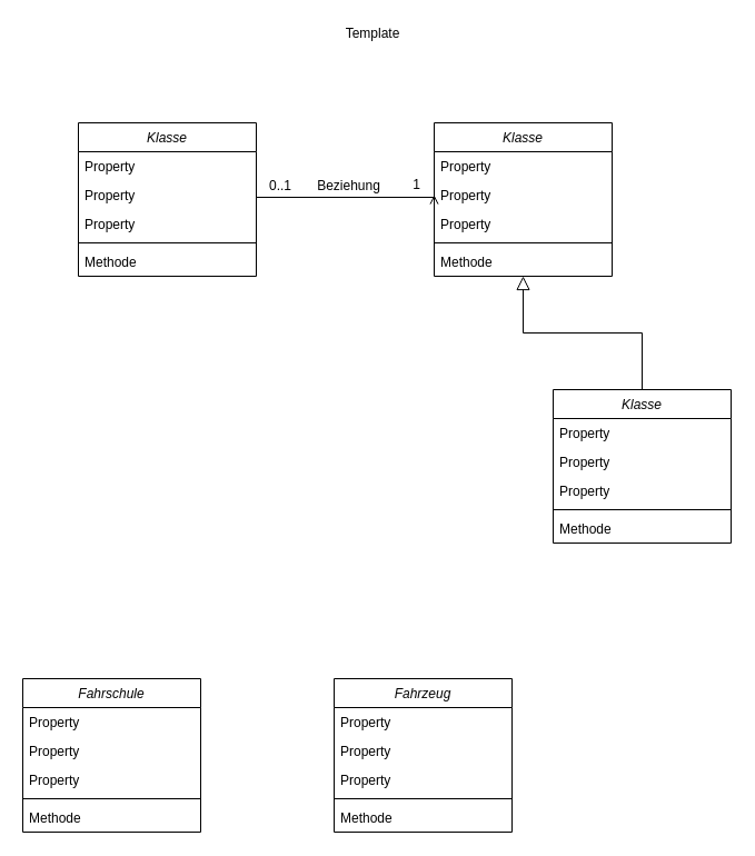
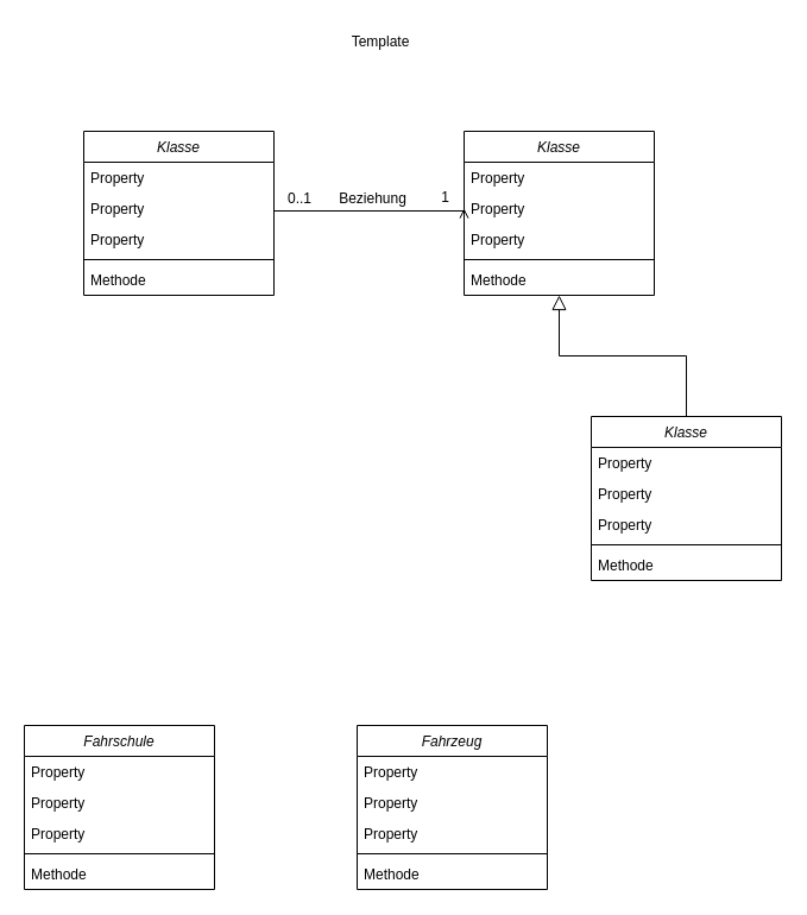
- <mxCell id="25" value="Template" style="text;strokeColor=none;align=center;fillColor=none;html=1;verticalAlign=middle;whiteSpace=wrap;rounded=0;" parent="1" vertex="1"><mxGeometry x="305" y="15" width="60" height="30" as="geometry" /></mxCell>
+ <mxCell id="25" value="Template" style="text;strokeColor=none;align=center;fillColor=none;html=1;verticalAlign=middle;whiteSpace=wrap;rounded=0;" parent="1" vertex="1"><mxGeometry x="290" y="20" width="60" height="30" as="geometry" /></mxCell>
